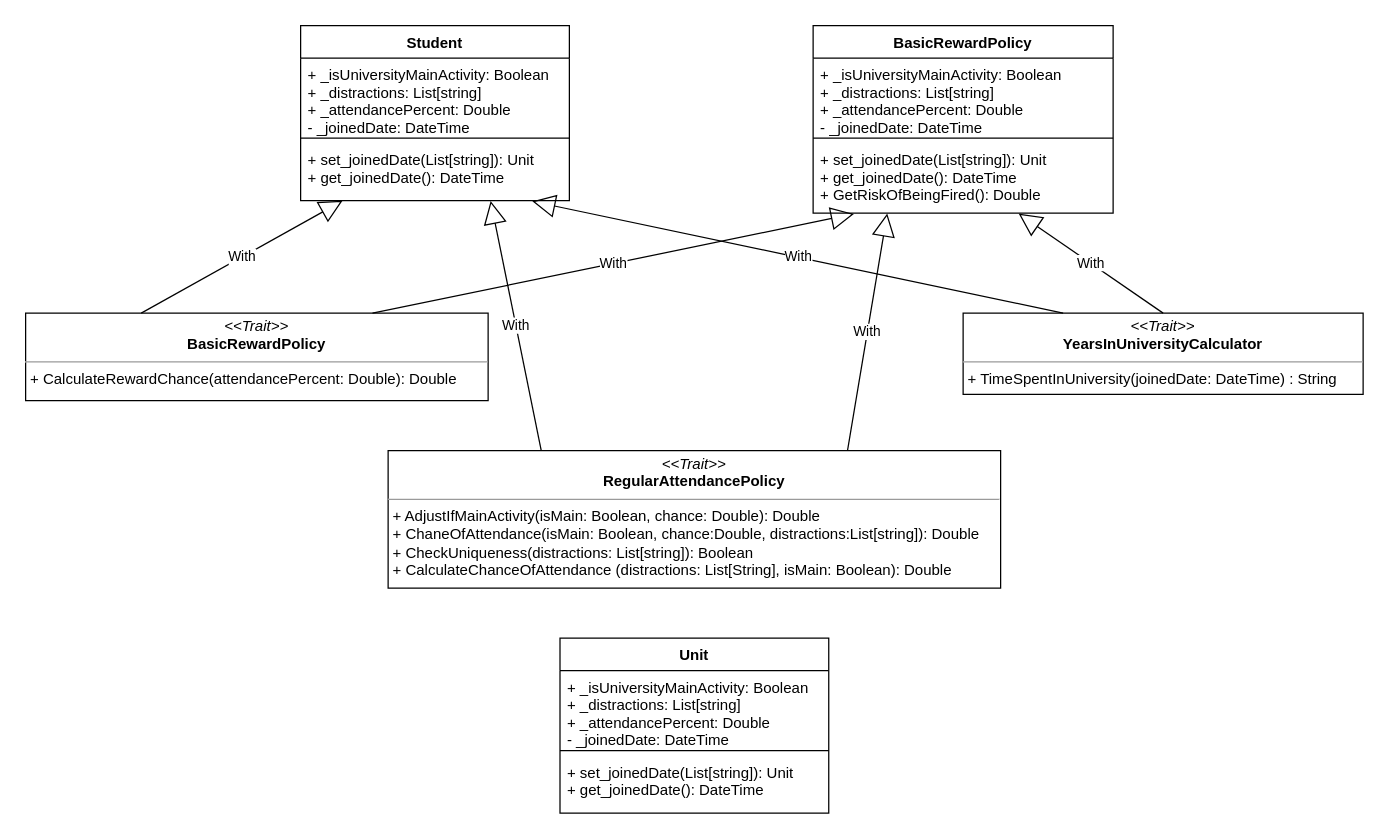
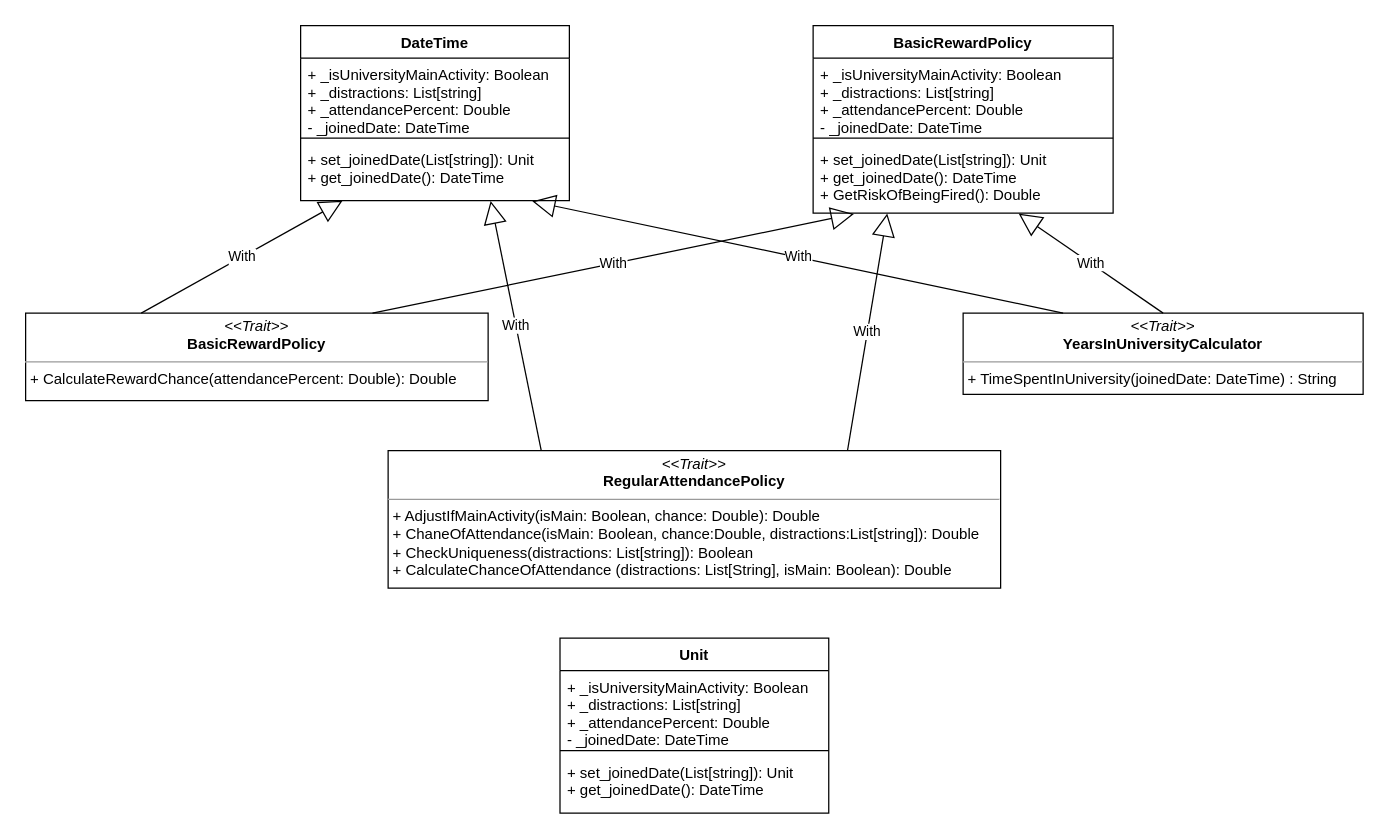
- <mxCell id="2" value="Student" style="swimlane;fontStyle=1;align=center;verticalAlign=top;childLayout=stackLayout;horizontal=1;startSize=26;horizontalStack=0;resizeParent=1;resizeParentMax=0;resizeLast=0;collapsible=1;marginBottom=0;" parent="1" vertex="1"><mxGeometry x="240" y="20" width="215" height="140" as="geometry" /></mxCell>
+ <mxCell id="2" value="DateTime" style="swimlane;fontStyle=1;align=center;verticalAlign=top;childLayout=stackLayout;horizontal=1;startSize=26;horizontalStack=0;resizeParent=1;resizeParentMax=0;resizeLast=0;collapsible=1;marginBottom=0;" parent="1" vertex="1"><mxGeometry x="240" y="20" width="215" height="140" as="geometry" /></mxCell>
